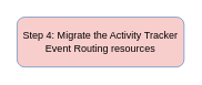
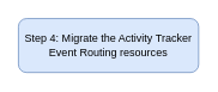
- <mxCell id="2" value="Step 4: Migrate the Activity Tracker Event Routing resources" style="rounded=1;whiteSpace=wrap;html=1;fillColor=#f8cecc;strokeColor=#6c8ebf;" parent="1" vertex="1"><mxGeometry x="20" y="20" width="200" height="60" as="geometry" /></mxCell>
+ <mxCell id="2" value="Step 4: Migrate the Activity Tracker Event Routing resources" style="rounded=1;whiteSpace=wrap;html=1;fillColor=#dae8fc;strokeColor=#6c8ebf;" parent="1" vertex="1"><mxGeometry x="20" y="20" width="200" height="60" as="geometry" /></mxCell>
